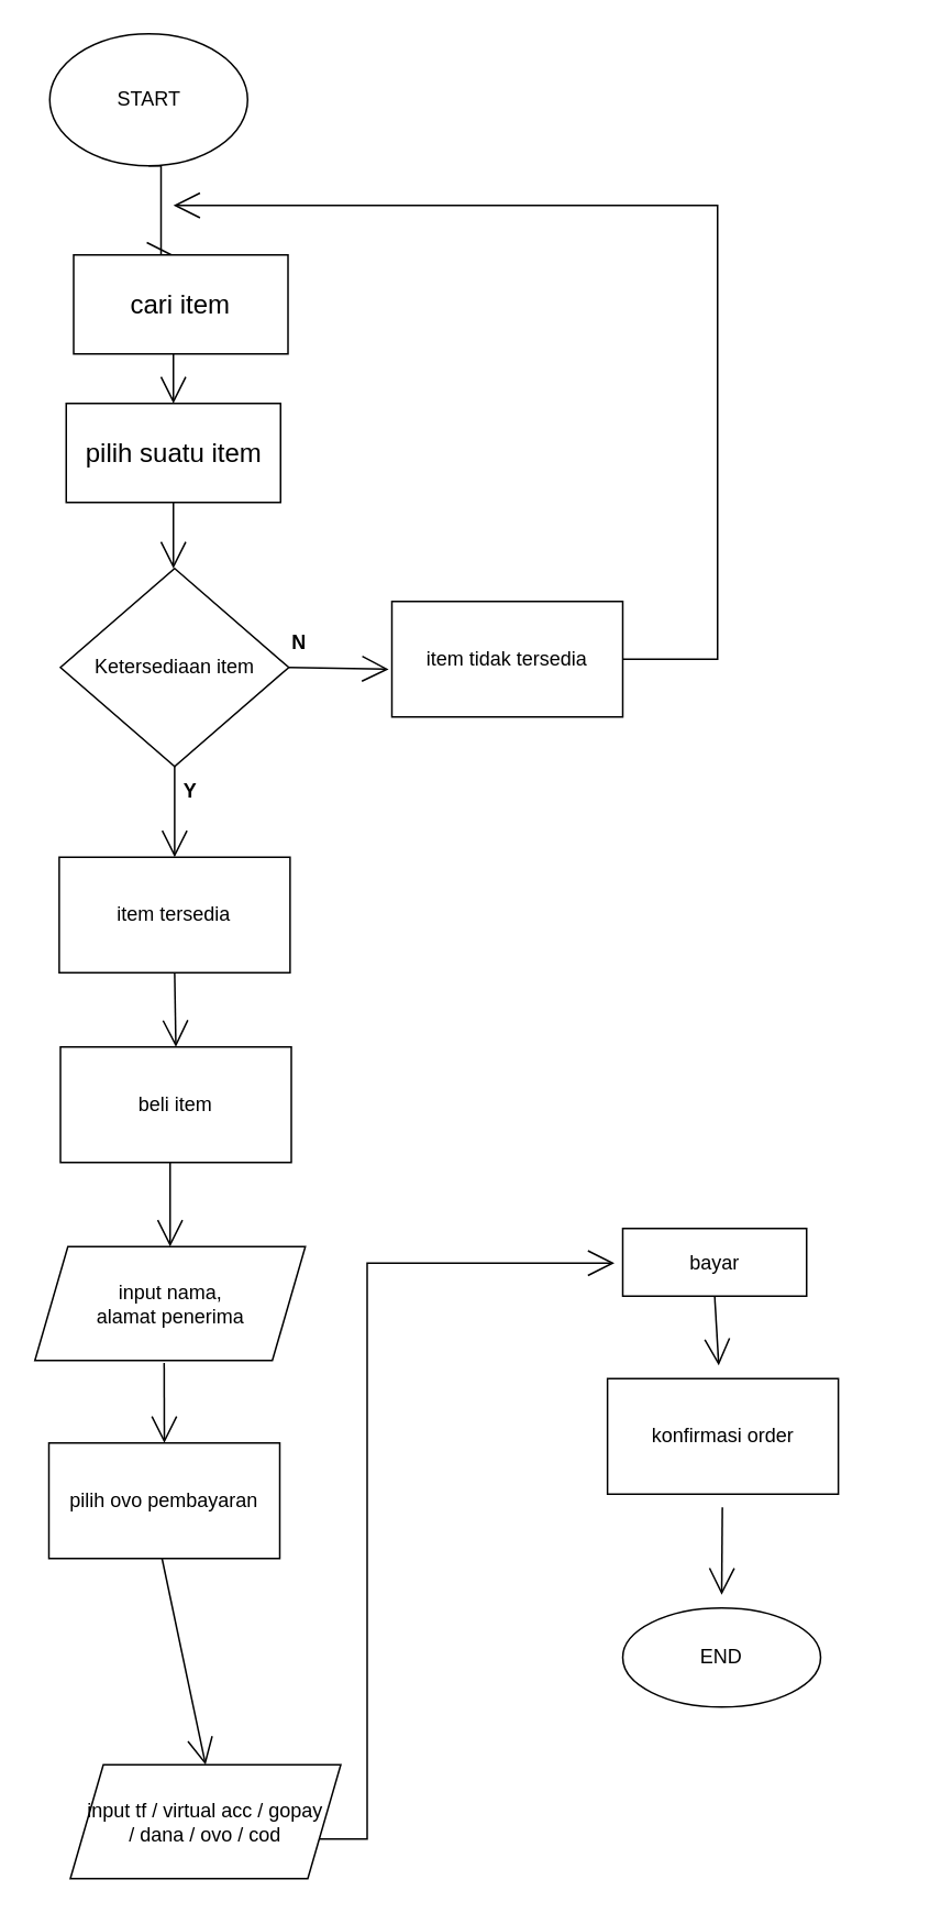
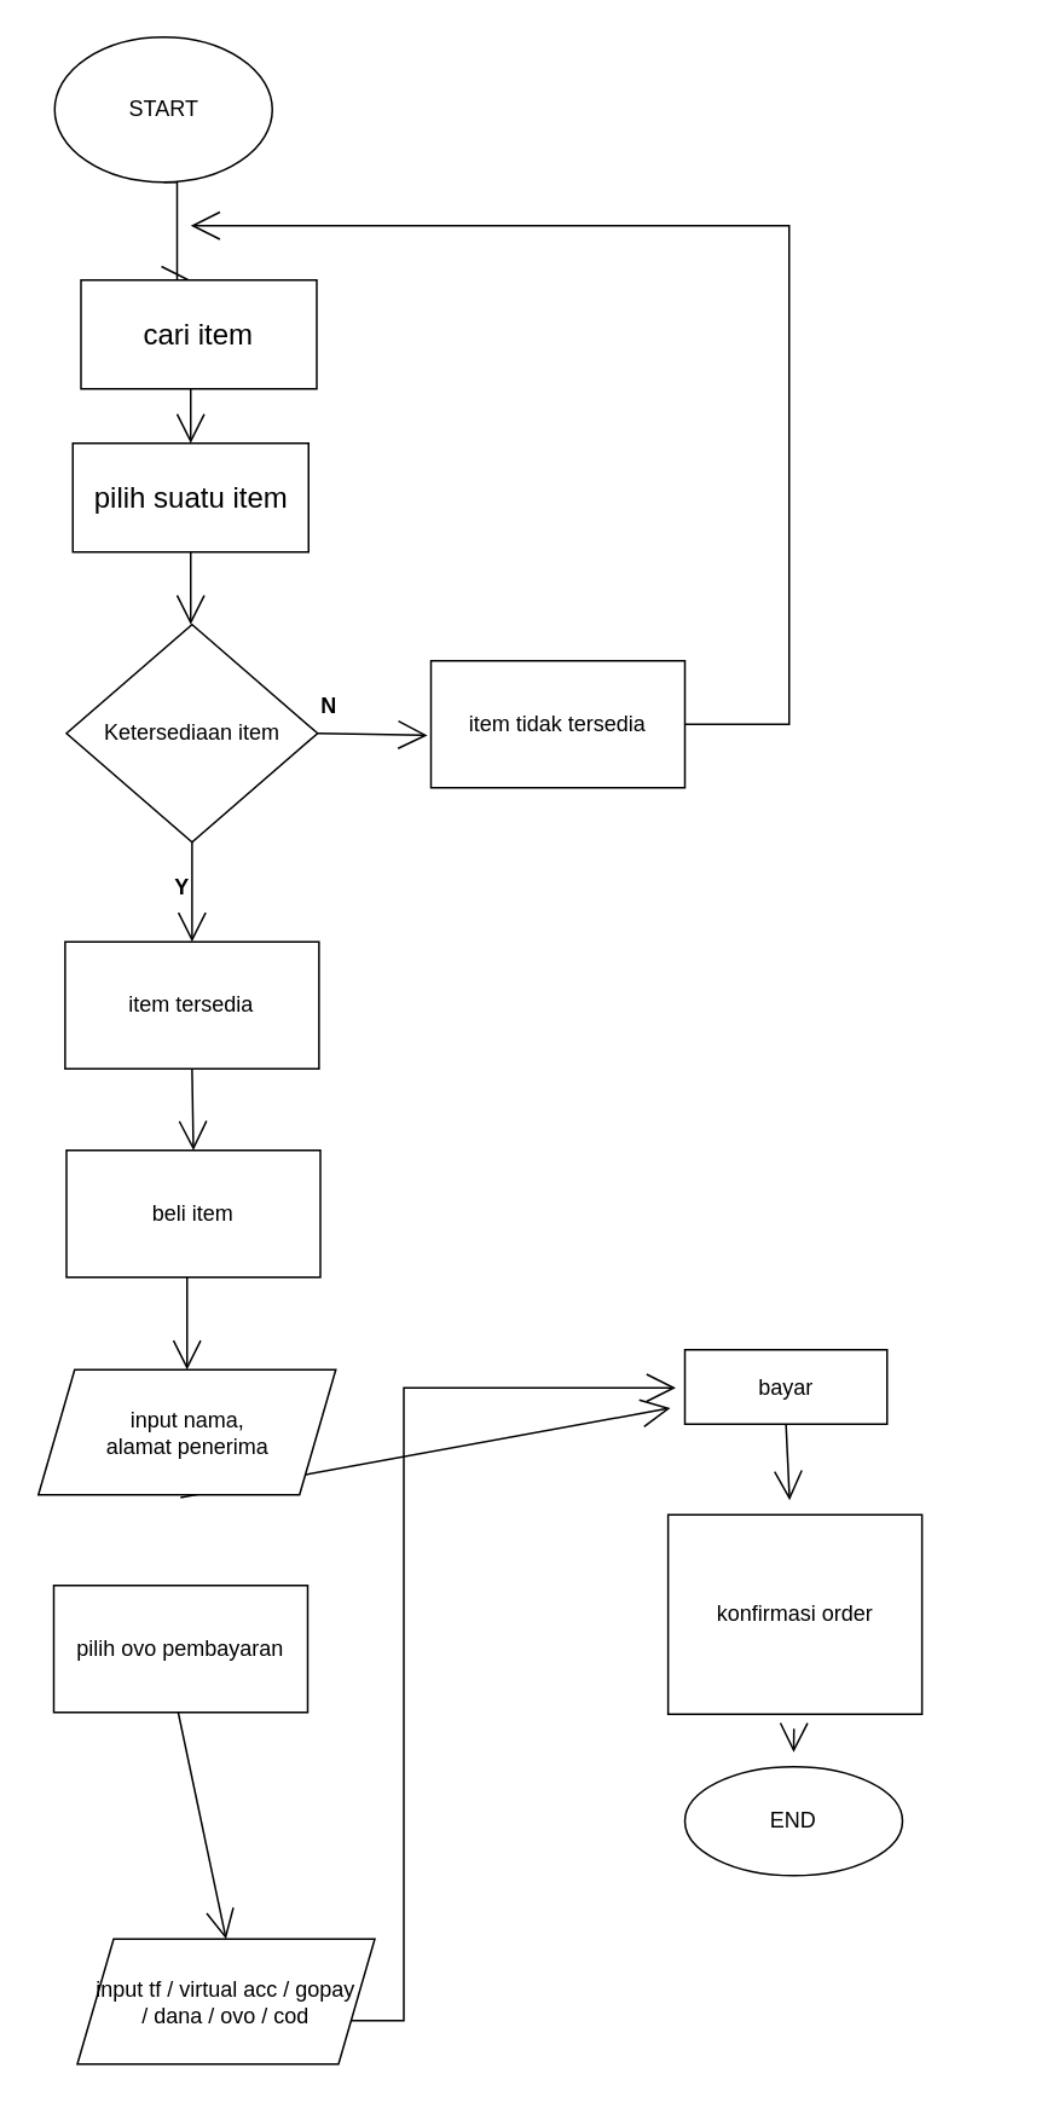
- <mxCell id="16" value="&lt;font style=&quot;font-size: 12px;&quot;&gt;&lt;b&gt;Y&lt;/b&gt;&lt;/font&gt;" style="text;html=1;strokeColor=none;fillColor=none;align=center;verticalAlign=middle;whiteSpace=wrap;rounded=0;hachureGap=4;" parent="1" vertex="1"><mxGeometry x="94.5" y="464" width="40" height="30" as="geometry" /></mxCell>
+ <mxCell id="16" value="&lt;font style=&quot;font-size: 12px;&quot;&gt;&lt;b&gt;Y&lt;/b&gt;&lt;/font&gt;" style="text;html=1;strokeColor=none;fillColor=none;align=center;verticalAlign=middle;whiteSpace=wrap;rounded=0;hachureGap=4;" parent="1" vertex="1"><mxGeometry x="79.5" y="474" width="40" height="30" as="geometry" /></mxCell>
- <mxCell id="11" style="edgeStyle=none;curved=1;rounded=0;orthogonalLoop=1;jettySize=auto;html=1;fontSize=12;endArrow=open;startSize=14;endSize=14;sourcePerimeterSpacing=8;targetPerimeterSpacing=8;entryX=0.5;entryY=0;entryDx=0;entryDy=0;exitX=0.478;exitY=1.021;exitDx=0;exitDy=0;exitPerimeter=0;" edge="1" parent="1" source="12" target="27"><mxGeometry relative="1" as="geometry" /></mxCell>
+ <mxCell id="11" style="edgeStyle=none;curved=1;rounded=0;orthogonalLoop=1;jettySize=auto;html=1;fontSize=12;endArrow=open;startSize=14;endSize=14;sourcePerimeterSpacing=8;targetPerimeterSpacing=8;exitX=0.478;exitY=1.021;exitDx=0;exitDy=0;exitPerimeter=0;" edge="1" parent="1" source="12" target="29"><mxGeometry relative="1" as="geometry" /></mxCell>
- <mxCell id="31" value="konfirmasi order" style="rounded=0;whiteSpace=wrap;html=1;hachureGap=4;" vertex="1" parent="1"><mxGeometry x="367.75" y="835" width="140" height="70" as="geometry" /></mxCell>
+ <mxCell id="31" value="konfirmasi order" style="rounded=0;whiteSpace=wrap;html=1;hachureGap=4;" vertex="1" parent="1"><mxGeometry x="367.75" y="835" width="140" height="110" as="geometry" /></mxCell>
